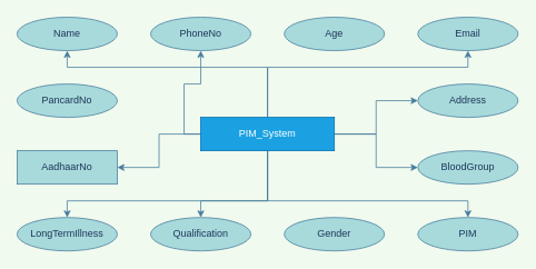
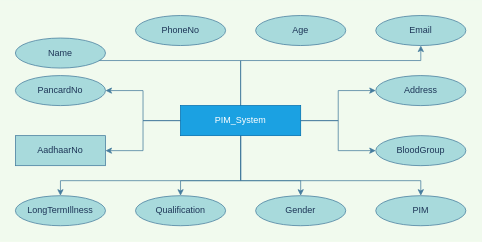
- <mxCell id="13" value="Name" style="ellipse;whiteSpace=wrap;html=1;fillColor=#A8DADC;strokeColor=#457B9D;fontColor=#1D3557;" vertex="1" parent="1"><mxGeometry x="20" y="20" width="120" height="40" as="geometry" /></mxCell>
+ <mxCell id="13" value="Name" style="ellipse;whiteSpace=wrap;html=1;fillColor=#A8DADC;strokeColor=#457B9D;fontColor=#1D3557;" vertex="1" parent="1"><mxGeometry x="20" y="50" width="120" height="40" as="geometry" /></mxCell>
- <mxCell id="4" style="edgeStyle=orthogonalEdgeStyle;rounded=0;orthogonalLoop=1;jettySize=auto;html=1;exitX=0;exitY=0.5;exitDx=0;exitDy=0;labelBackgroundColor=#F1FAEE;strokeColor=#457B9D;fontColor=#1D3557;" edge="1" parent="1" source="12" target="14"><mxGeometry relative="1" as="geometry" /></mxCell>
+ <mxCell id="4" style="edgeStyle=orthogonalEdgeStyle;rounded=0;orthogonalLoop=1;jettySize=auto;html=1;exitX=0;exitY=0.5;exitDx=0;exitDy=0;entryX=1;entryY=0.5;entryDx=0;entryDy=0;labelBackgroundColor=#F1FAEE;strokeColor=#457B9D;fontColor=#1D3557;" edge="1" parent="1" source="12" target="23"><mxGeometry relative="1" as="geometry" /></mxCell>
+ <mxCell id="11" style="edgeStyle=orthogonalEdgeStyle;rounded=0;orthogonalLoop=1;jettySize=auto;html=1;exitX=0.5;exitY=1;exitDx=0;exitDy=0;entryX=0.5;entryY=0;entryDx=0;entryDy=0;labelBackgroundColor=#F1FAEE;strokeColor=#457B9D;fontColor=#1D3557;" edge="1" parent="1" source="12" target="20"><mxGeometry relative="1" as="geometry"><Array as="points"><mxPoint x="320" y="240" /><mxPoint x="400" y="240" /></Array></mxGeometry></mxCell>
